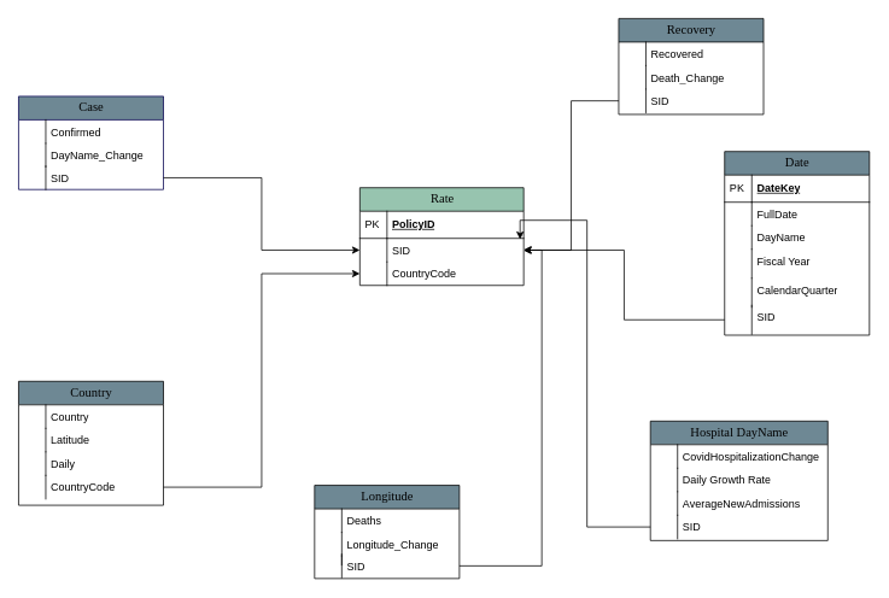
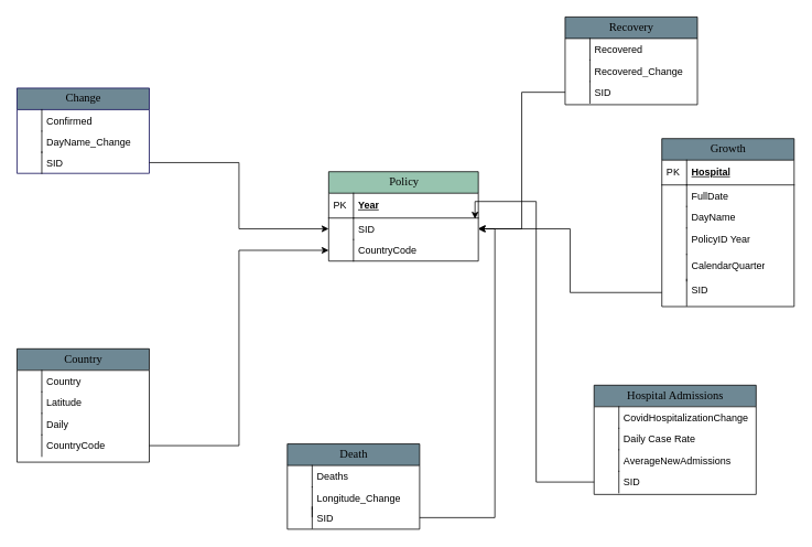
- <mxCell id="44" value="Death_Change" style="shape=partialRectangle;top=0;left=0;right=0;bottom=0;html=1;align=left;verticalAlign=top;fillColor=none;spacingLeft=34;spacingRight=4;whiteSpace=wrap;overflow=hidden;rotatable=0;points=[[0,0.5],[1,0.5]];portConstraint=eastwest;dropTarget=0;" vertex="1" parent="41"><mxGeometry y="52" width="160" height="26" as="geometry" /></mxCell>
+ <mxCell id="44" value="Recovered_Change" style="shape=partialRectangle;top=0;left=0;right=0;bottom=0;html=1;align=left;verticalAlign=top;fillColor=none;spacingLeft=34;spacingRight=4;whiteSpace=wrap;overflow=hidden;rotatable=0;points=[[0,0.5],[1,0.5]];portConstraint=eastwest;dropTarget=0;" vertex="1" parent="41"><mxGeometry y="52" width="160" height="26" as="geometry" /></mxCell>
- <mxCell id="20" value="Case" style="swimlane;html=1;fontStyle=0;childLayout=stackLayout;horizontal=1;startSize=26;fillColor=#6E8894;horizontalStack=0;resizeParent=1;resizeLast=0;collapsible=1;marginBottom=0;swimlaneFillColor=#ffffff;align=center;rounded=0;shadow=0;comic=0;labelBackgroundColor=none;strokeWidth=1;fontFamily=Verdana;fontSize=14;strokeColor=#05024F;" vertex="1" parent="1"><mxGeometry x="20" y="106" width="160" height="103" as="geometry" /></mxCell>
+ <mxCell id="20" value="Change" style="swimlane;html=1;fontStyle=0;childLayout=stackLayout;horizontal=1;startSize=26;fillColor=#6E8894;horizontalStack=0;resizeParent=1;resizeLast=0;collapsible=1;marginBottom=0;swimlaneFillColor=#ffffff;align=center;rounded=0;shadow=0;comic=0;labelBackgroundColor=none;strokeWidth=1;fontFamily=Verdana;fontSize=14;strokeColor=#05024F;" vertex="1" parent="1"><mxGeometry x="20" y="106" width="160" height="103" as="geometry" /></mxCell>
- <mxCell id="9" value="Date" style="swimlane;html=1;fontStyle=0;childLayout=stackLayout;horizontal=1;startSize=26;fillColor=#6E8894;horizontalStack=0;resizeParent=1;resizeLast=0;collapsible=1;marginBottom=0;swimlaneFillColor=#ffffff;align=center;rounded=0;shadow=0;comic=0;labelBackgroundColor=none;strokeWidth=1;fontFamily=Verdana;fontSize=14" vertex="1" parent="1"><mxGeometry x="800" y="167" width="160" height="203" as="geometry" /></mxCell>
+ <mxCell id="9" value="Growth" style="swimlane;html=1;fontStyle=0;childLayout=stackLayout;horizontal=1;startSize=26;fillColor=#6E8894;horizontalStack=0;resizeParent=1;resizeLast=0;collapsible=1;marginBottom=0;swimlaneFillColor=#ffffff;align=center;rounded=0;shadow=0;comic=0;labelBackgroundColor=none;strokeWidth=1;fontFamily=Verdana;fontSize=14" vertex="1" parent="1"><mxGeometry x="800" y="167" width="160" height="203" as="geometry" /></mxCell>
- <mxCell id="10" value="DateKey" style="shape=partialRectangle;top=0;left=0;right=0;bottom=1;html=1;align=left;verticalAlign=middle;fillColor=none;spacingLeft=34;spacingRight=4;whiteSpace=wrap;overflow=hidden;rotatable=0;points=[[0,0.5],[1,0.5]];portConstraint=eastwest;dropTarget=0;fontStyle=5;" vertex="1" parent="9"><mxGeometry y="26" width="160" height="30" as="geometry" /></mxCell>
+ <mxCell id="10" value="Hospital" style="shape=partialRectangle;top=0;left=0;right=0;bottom=1;html=1;align=left;verticalAlign=middle;fillColor=none;spacingLeft=34;spacingRight=4;whiteSpace=wrap;overflow=hidden;rotatable=0;points=[[0,0.5],[1,0.5]];portConstraint=eastwest;dropTarget=0;fontStyle=5;" vertex="1" parent="9"><mxGeometry y="26" width="160" height="30" as="geometry" /></mxCell>
- <mxCell id="34" value="Rate" style="swimlane;html=1;fontStyle=0;childLayout=stackLayout;horizontal=1;startSize=26;fillColor=#97C4AF;horizontalStack=0;resizeParent=1;resizeLast=0;collapsible=1;marginBottom=0;swimlaneFillColor=#ffffff;align=center;rounded=0;shadow=0;comic=0;labelBackgroundColor=none;strokeWidth=1;fontFamily=Verdana;fontSize=14" vertex="1" parent="1"><mxGeometry x="397" y="207" width="181" height="108" as="geometry" /></mxCell>
+ <mxCell id="34" value="Policy" style="swimlane;html=1;fontStyle=0;childLayout=stackLayout;horizontal=1;startSize=26;fillColor=#97C4AF;horizontalStack=0;resizeParent=1;resizeLast=0;collapsible=1;marginBottom=0;swimlaneFillColor=#ffffff;align=center;rounded=0;shadow=0;comic=0;labelBackgroundColor=none;strokeWidth=1;fontFamily=Verdana;fontSize=14" vertex="1" parent="1"><mxGeometry x="397" y="207" width="181" height="108" as="geometry" /></mxCell>
- <mxCell id="35" value="PolicyID" style="shape=partialRectangle;top=0;left=0;right=0;bottom=1;html=1;align=left;verticalAlign=middle;fillColor=none;spacingLeft=34;spacingRight=4;whiteSpace=wrap;overflow=hidden;rotatable=0;points=[[0,0.5],[1,0.5]];portConstraint=eastwest;dropTarget=0;fontStyle=5;" vertex="1" parent="34"><mxGeometry y="26" width="181" height="30" as="geometry" /></mxCell>
+ <mxCell id="35" value="Year" style="shape=partialRectangle;top=0;left=0;right=0;bottom=1;html=1;align=left;verticalAlign=middle;fillColor=none;spacingLeft=34;spacingRight=4;whiteSpace=wrap;overflow=hidden;rotatable=0;points=[[0,0.5],[1,0.5]];portConstraint=eastwest;dropTarget=0;fontStyle=5;" vertex="1" parent="34"><mxGeometry y="26" width="181" height="30" as="geometry" /></mxCell>
- <mxCell id="16" value="Fiscal Year" style="shape=partialRectangle;top=0;left=0;right=0;bottom=0;html=1;align=left;verticalAlign=top;fillColor=none;spacingLeft=34;spacingRight=4;whiteSpace=wrap;overflow=hidden;rotatable=0;points=[[0,0.5],[1,0.5]];portConstraint=eastwest;dropTarget=0;" vertex="1" parent="9"><mxGeometry y="108" width="160" height="32" as="geometry" /></mxCell>
+ <mxCell id="16" value="PolicyID Year" style="shape=partialRectangle;top=0;left=0;right=0;bottom=0;html=1;align=left;verticalAlign=top;fillColor=none;spacingLeft=34;spacingRight=4;whiteSpace=wrap;overflow=hidden;rotatable=0;points=[[0,0.5],[1,0.5]];portConstraint=eastwest;dropTarget=0;" vertex="1" parent="9"><mxGeometry y="108" width="160" height="32" as="geometry" /></mxCell>
- <mxCell id="48" value="Hospital DayName" style="swimlane;html=1;fontStyle=0;childLayout=stackLayout;horizontal=1;startSize=26;fillColor=#6E8894;horizontalStack=0;resizeParent=1;resizeLast=0;collapsible=1;marginBottom=0;swimlaneFillColor=#ffffff;align=center;rounded=0;shadow=0;comic=0;labelBackgroundColor=none;strokeWidth=1;fontFamily=Verdana;fontSize=14;swimlaneLine=1;" vertex="1" parent="1"><mxGeometry x="718" y="465" width="196" height="132" as="geometry" /></mxCell>
+ <mxCell id="48" value="Hospital Admissions" style="swimlane;html=1;fontStyle=0;childLayout=stackLayout;horizontal=1;startSize=26;fillColor=#6E8894;horizontalStack=0;resizeParent=1;resizeLast=0;collapsible=1;marginBottom=0;swimlaneFillColor=#ffffff;align=center;rounded=0;shadow=0;comic=0;labelBackgroundColor=none;strokeWidth=1;fontFamily=Verdana;fontSize=14;swimlaneLine=1;" vertex="1" parent="1"><mxGeometry x="718" y="465" width="196" height="132" as="geometry" /></mxCell>
- <mxCell id="51" value="Daily Growth Rate" style="shape=partialRectangle;top=0;left=0;right=0;bottom=0;html=1;align=left;verticalAlign=top;fillColor=none;spacingLeft=34;spacingRight=4;whiteSpace=wrap;overflow=hidden;rotatable=0;points=[[0,0.5],[1,0.5]];portConstraint=eastwest;dropTarget=0;" vertex="1" parent="48"><mxGeometry y="52" width="196" height="26" as="geometry" /></mxCell>
+ <mxCell id="51" value="Daily Case Rate" style="shape=partialRectangle;top=0;left=0;right=0;bottom=0;html=1;align=left;verticalAlign=top;fillColor=none;spacingLeft=34;spacingRight=4;whiteSpace=wrap;overflow=hidden;rotatable=0;points=[[0,0.5],[1,0.5]];portConstraint=eastwest;dropTarget=0;" vertex="1" parent="48"><mxGeometry y="52" width="196" height="26" as="geometry" /></mxCell>
- <mxCell id="2" value="Longitude" style="swimlane;html=1;fontStyle=0;childLayout=stackLayout;horizontal=1;startSize=26;fillColor=#6E8894;horizontalStack=0;resizeParent=1;resizeLast=0;collapsible=1;marginBottom=0;swimlaneFillColor=#ffffff;align=center;rounded=0;shadow=0;comic=0;labelBackgroundColor=none;strokeWidth=1;fontFamily=Verdana;fontSize=14;swimlaneLine=1;" vertex="1" parent="1"><mxGeometry x="347" y="536" width="160" height="103" as="geometry" /></mxCell>
+ <mxCell id="2" value="Death" style="swimlane;html=1;fontStyle=0;childLayout=stackLayout;horizontal=1;startSize=26;fillColor=#6E8894;horizontalStack=0;resizeParent=1;resizeLast=0;collapsible=1;marginBottom=0;swimlaneFillColor=#ffffff;align=center;rounded=0;shadow=0;comic=0;labelBackgroundColor=none;strokeWidth=1;fontFamily=Verdana;fontSize=14;swimlaneLine=1;" vertex="1" parent="1"><mxGeometry x="347" y="536" width="160" height="103" as="geometry" /></mxCell>
